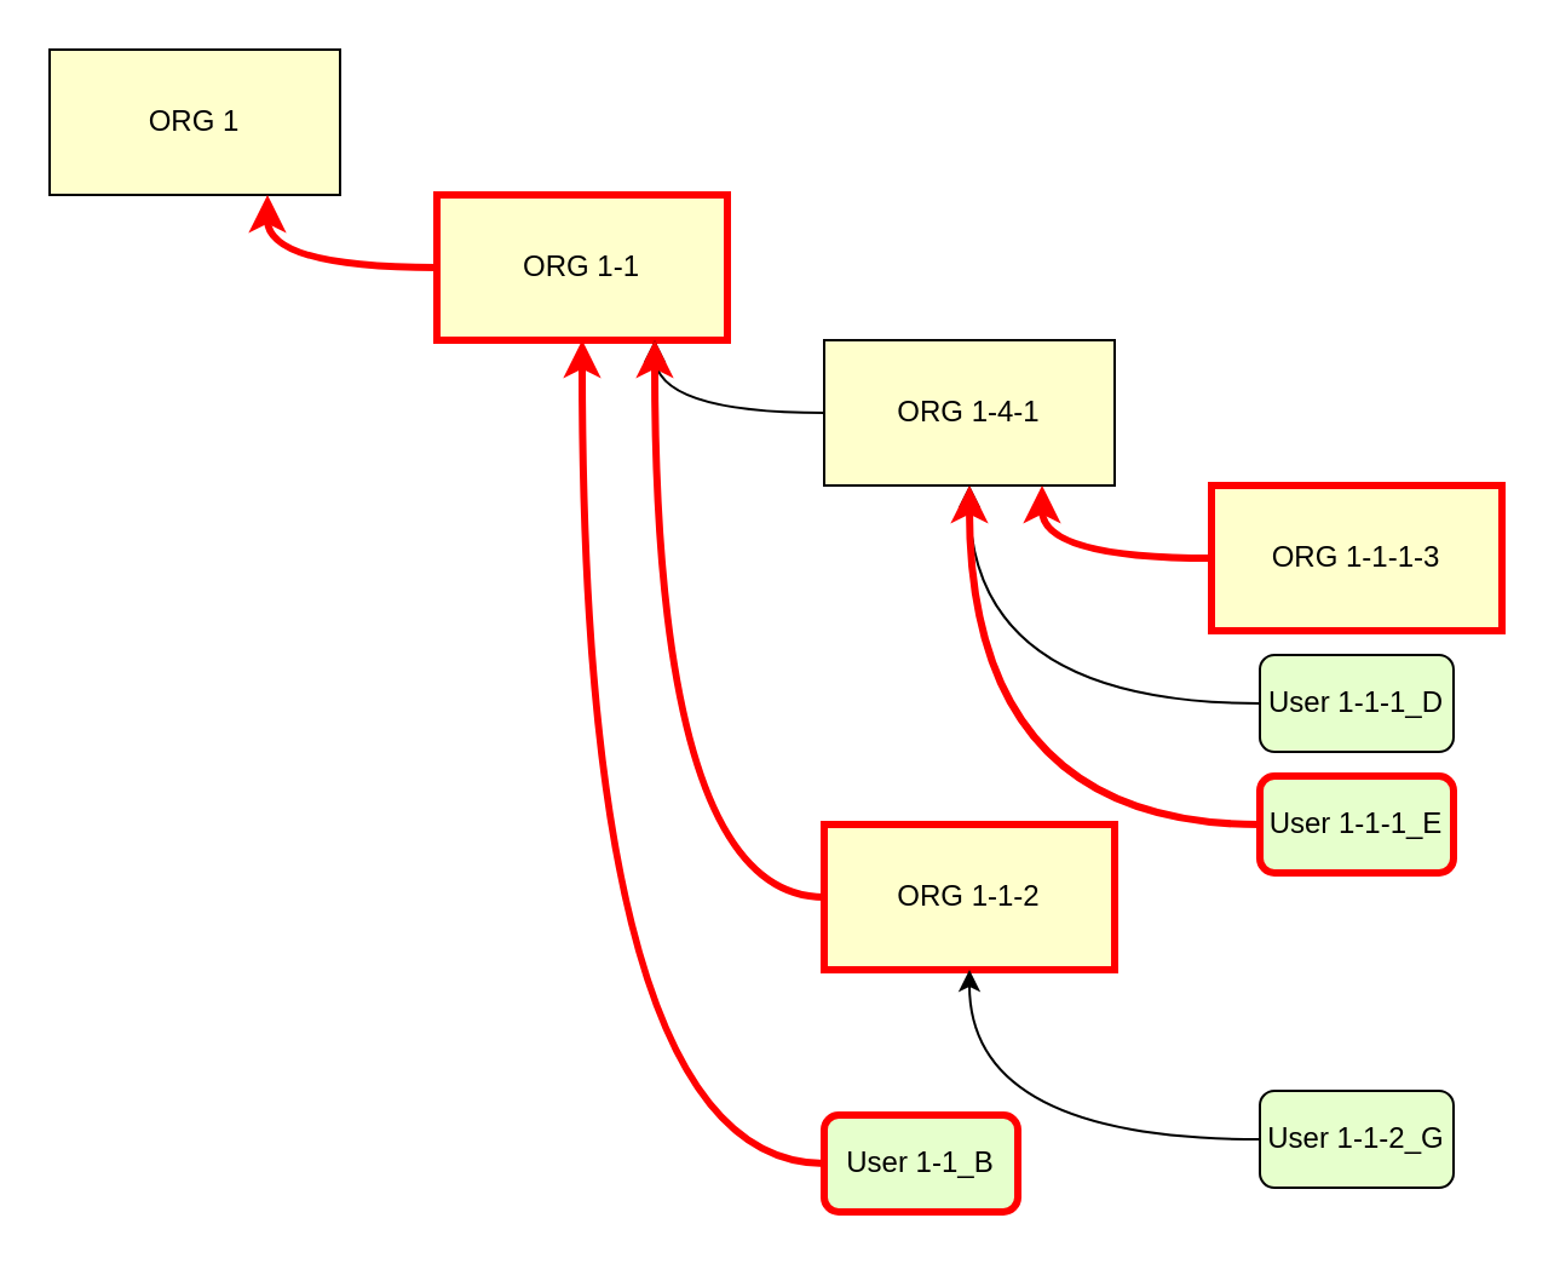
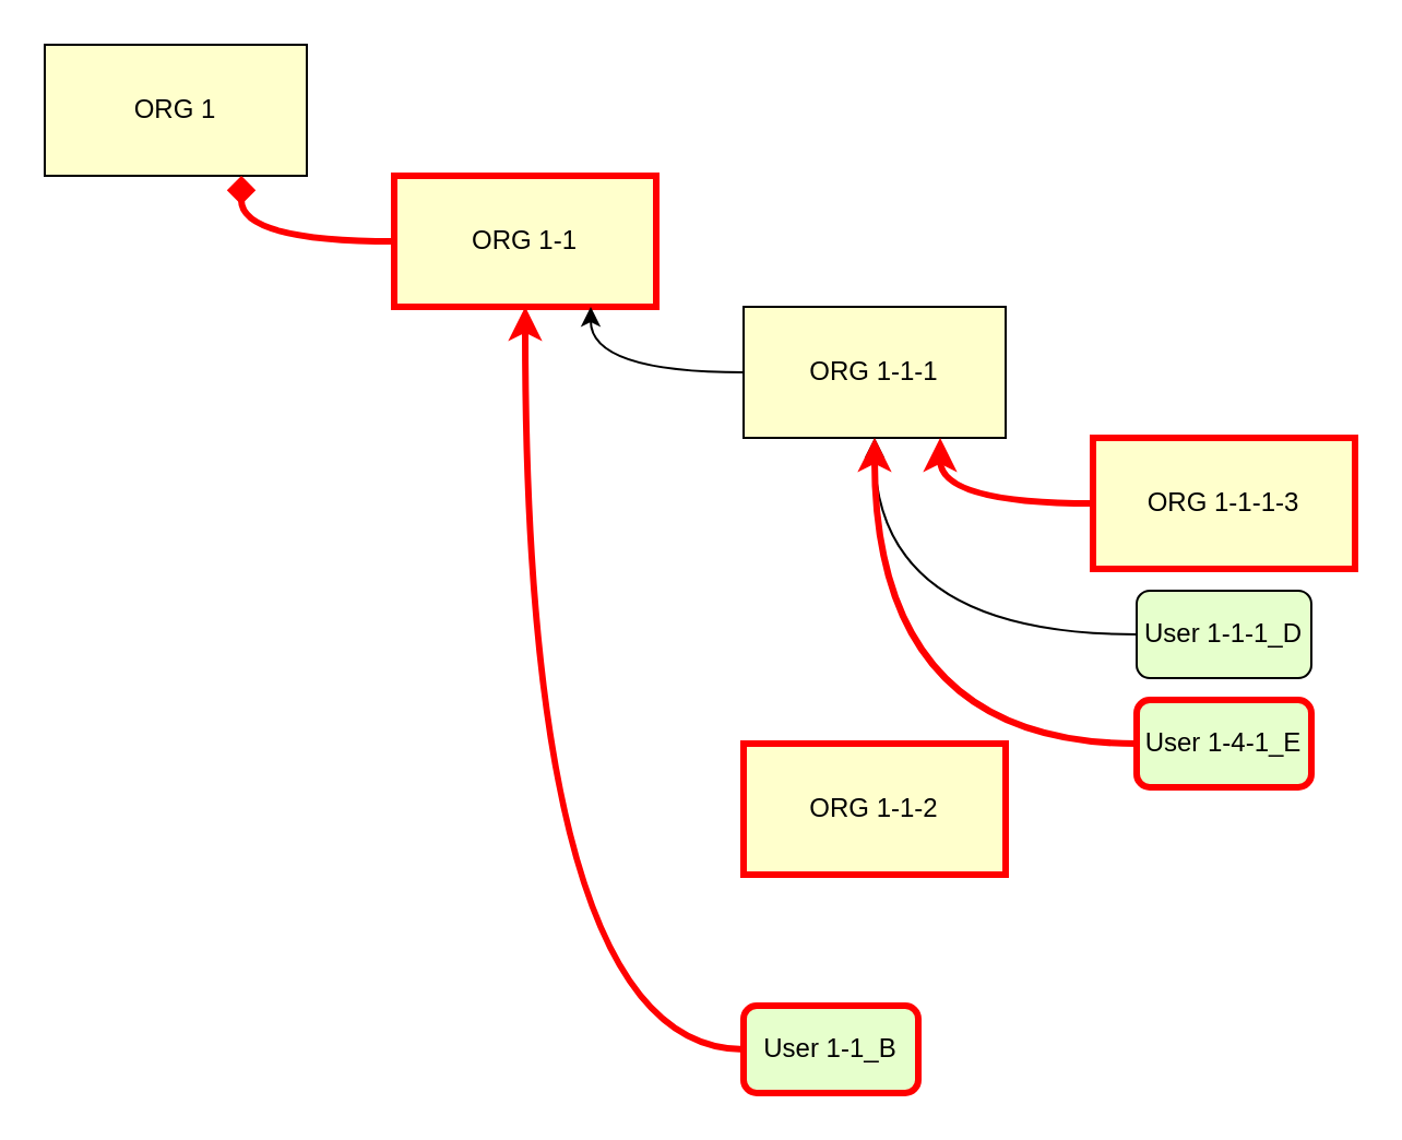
- <mxCell id="3" style="edgeStyle=orthogonalEdgeStyle;curved=1;rounded=0;orthogonalLoop=1;jettySize=auto;html=1;exitX=0;exitY=0.5;exitDx=0;exitDy=0;entryX=0.75;entryY=1;entryDx=0;entryDy=0;strokeColor=#FF0000;strokeWidth=3;" edge="1" parent="1" source="4" target="2"><mxGeometry relative="1" as="geometry" /></mxCell>
+ <mxCell id="3" style="edgeStyle=orthogonalEdgeStyle;curved=1;rounded=0;orthogonalLoop=1;jettySize=auto;html=1;exitX=0;exitY=0.5;exitDx=0;exitDy=0;entryX=0.75;entryY=1;entryDx=0;entryDy=0;strokeColor=#FF0000;strokeWidth=3;endArrow=diamond;" edge="1" parent="1" source="4" target="2"><mxGeometry relative="1" as="geometry" /></mxCell>
- <mxCell id="6" value="&lt;div&gt;ORG 1-4-1&lt;/div&gt;" style="rounded=0;whiteSpace=wrap;html=1;fillColor=#FFFFCC;" vertex="1" parent="1"><mxGeometry x="340" y="140" width="120" height="60" as="geometry" /></mxCell>
+ <mxCell id="6" value="&lt;div&gt;ORG 1-1-1&lt;/div&gt;" style="rounded=0;whiteSpace=wrap;html=1;fillColor=#FFFFCC;" vertex="1" parent="1"><mxGeometry x="340" y="140" width="120" height="60" as="geometry" /></mxCell>
- <mxCell id="7" style="edgeStyle=orthogonalEdgeStyle;curved=1;rounded=0;orthogonalLoop=1;jettySize=auto;html=1;exitX=0;exitY=0.5;exitDx=0;exitDy=0;entryX=0.75;entryY=1;entryDx=0;entryDy=0;strokeColor=#FF0000;strokeWidth=3;" edge="1" parent="1" source="8" target="4"><mxGeometry relative="1" as="geometry"><mxPoint x="270" y="150" as="targetPoint" /></mxGeometry></mxCell>
- <mxCell id="14" value="&lt;div&gt;User 1-1-1_E&lt;/div&gt;" style="rounded=1;whiteSpace=wrap;html=1;fillColor=#E6FFCC;strokeColor=#FF0000;strokeWidth=3;" vertex="1" parent="1"><mxGeometry x="520" y="320" width="80" height="40" as="geometry" /></mxCell>
+ <mxCell id="14" value="&lt;div&gt;User 1-4-1_E&lt;/div&gt;" style="rounded=1;whiteSpace=wrap;html=1;fillColor=#E6FFCC;strokeColor=#FF0000;strokeWidth=3;" vertex="1" parent="1"><mxGeometry x="520" y="320" width="80" height="40" as="geometry" /></mxCell>
- <mxCell id="15" style="edgeStyle=orthogonalEdgeStyle;curved=1;rounded=0;orthogonalLoop=1;jettySize=auto;html=1;exitX=0;exitY=0.5;exitDx=0;exitDy=0;entryX=0.5;entryY=1;entryDx=0;entryDy=0;strokeWidth=1;" edge="1" parent="1" source="16" target="8"><mxGeometry relative="1" as="geometry"><mxPoint x="400" y="420" as="targetPoint" /></mxGeometry></mxCell>
- <mxCell id="16" value="&lt;div&gt;User 1-1-2_G&lt;/div&gt;" style="rounded=1;whiteSpace=wrap;html=1;fillColor=#E6FFCC;" vertex="1" parent="1"><mxGeometry x="520" y="450" width="80" height="40" as="geometry" /></mxCell>
